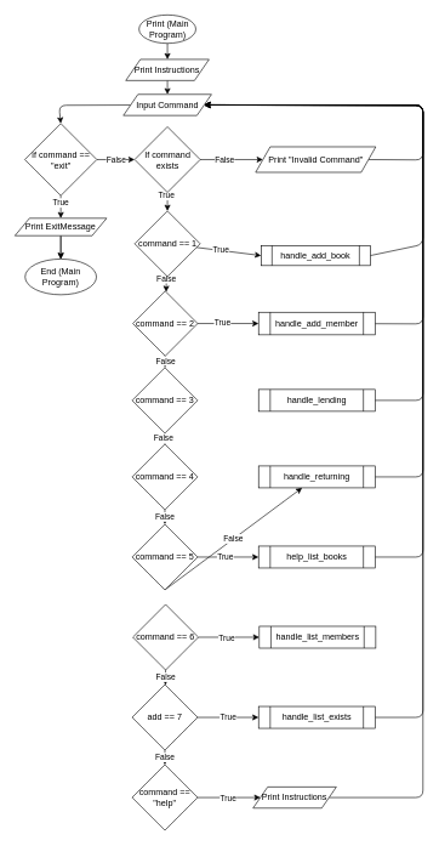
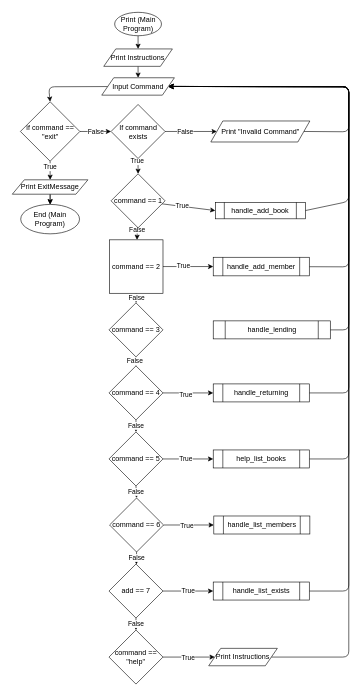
- <mxCell id="14" value="End (Main Program)" style="ellipse;whiteSpace=wrap;html=1;" vertex="1" parent="1"><mxGeometry x="34" y="355" width="98" height="49" as="geometry" /></mxCell>
+ <mxCell id="14" value="End (Main Program)" style="ellipse;whiteSpace=wrap;html=1;" vertex="1" parent="1"><mxGeometry x="34" y="340" width="98" height="49" as="geometry" /></mxCell>
- <mxCell id="34" value="command == 2" style="rhombus;whiteSpace=wrap;html=1;" vertex="1" parent="1"><mxGeometry x="182" y="399" width="89" height="89" as="geometry" /></mxCell>
+ <mxCell id="34" value="command == 2" style="whiteSpace=wrap;html=1;rounded=0;" vertex="1" parent="1"><mxGeometry x="182" y="399" width="89" height="89" as="geometry" /></mxCell>
- <mxCell id="41" value="handle_lending" style="shape=process;whiteSpace=wrap;html=1;backgroundOutline=1;" vertex="1" parent="1"><mxGeometry x="354.67" y="534" width="160" height="30" as="geometry" /></mxCell>
+ <mxCell id="41" value="handle_lending" style="shape=process;whiteSpace=wrap;html=1;backgroundOutline=1;" vertex="1" parent="1"><mxGeometry x="354.67" y="534" width="195" height="30" as="geometry" /></mxCell>
+ <mxCell id="42" style="edgeStyle=none;html=1;entryX=0;entryY=0.5;entryDx=0;entryDy=0;" edge="1" parent="1" source="45" target="47"><mxGeometry relative="1" as="geometry" /></mxCell>
+ <mxCell id="43" value="&lt;span style=&quot;color: rgb(0, 0, 0);&quot;&gt;True&lt;/span&gt;" style="edgeLabel;html=1;align=center;verticalAlign=middle;resizable=0;points=[];" vertex="1" connectable="0" parent="42"><mxGeometry x="-0.123" y="-3" relative="1" as="geometry"><mxPoint as="offset" /></mxGeometry></mxCell>
- <mxCell id="50" value="&lt;span style=&quot;color: rgb(0, 0, 0);&quot;&gt;False&lt;/span&gt;" style="edgeStyle=none;html=1;exitX=0.5;exitY=1;exitDx=0;exitDy=0;" edge="1" parent="1" source="51" target="47"><mxGeometry relative="1" as="geometry" /></mxCell>
+ <mxCell id="50" value="&lt;span style=&quot;color: rgb(0, 0, 0);&quot;&gt;False&lt;/span&gt;" style="edgeStyle=none;html=1;exitX=0.5;exitY=1;exitDx=0;exitDy=0;entryX=0.5;entryY=0;entryDx=0;entryDy=0;" edge="1" parent="1" source="51" target="57"><mxGeometry relative="1" as="geometry" /></mxCell>
